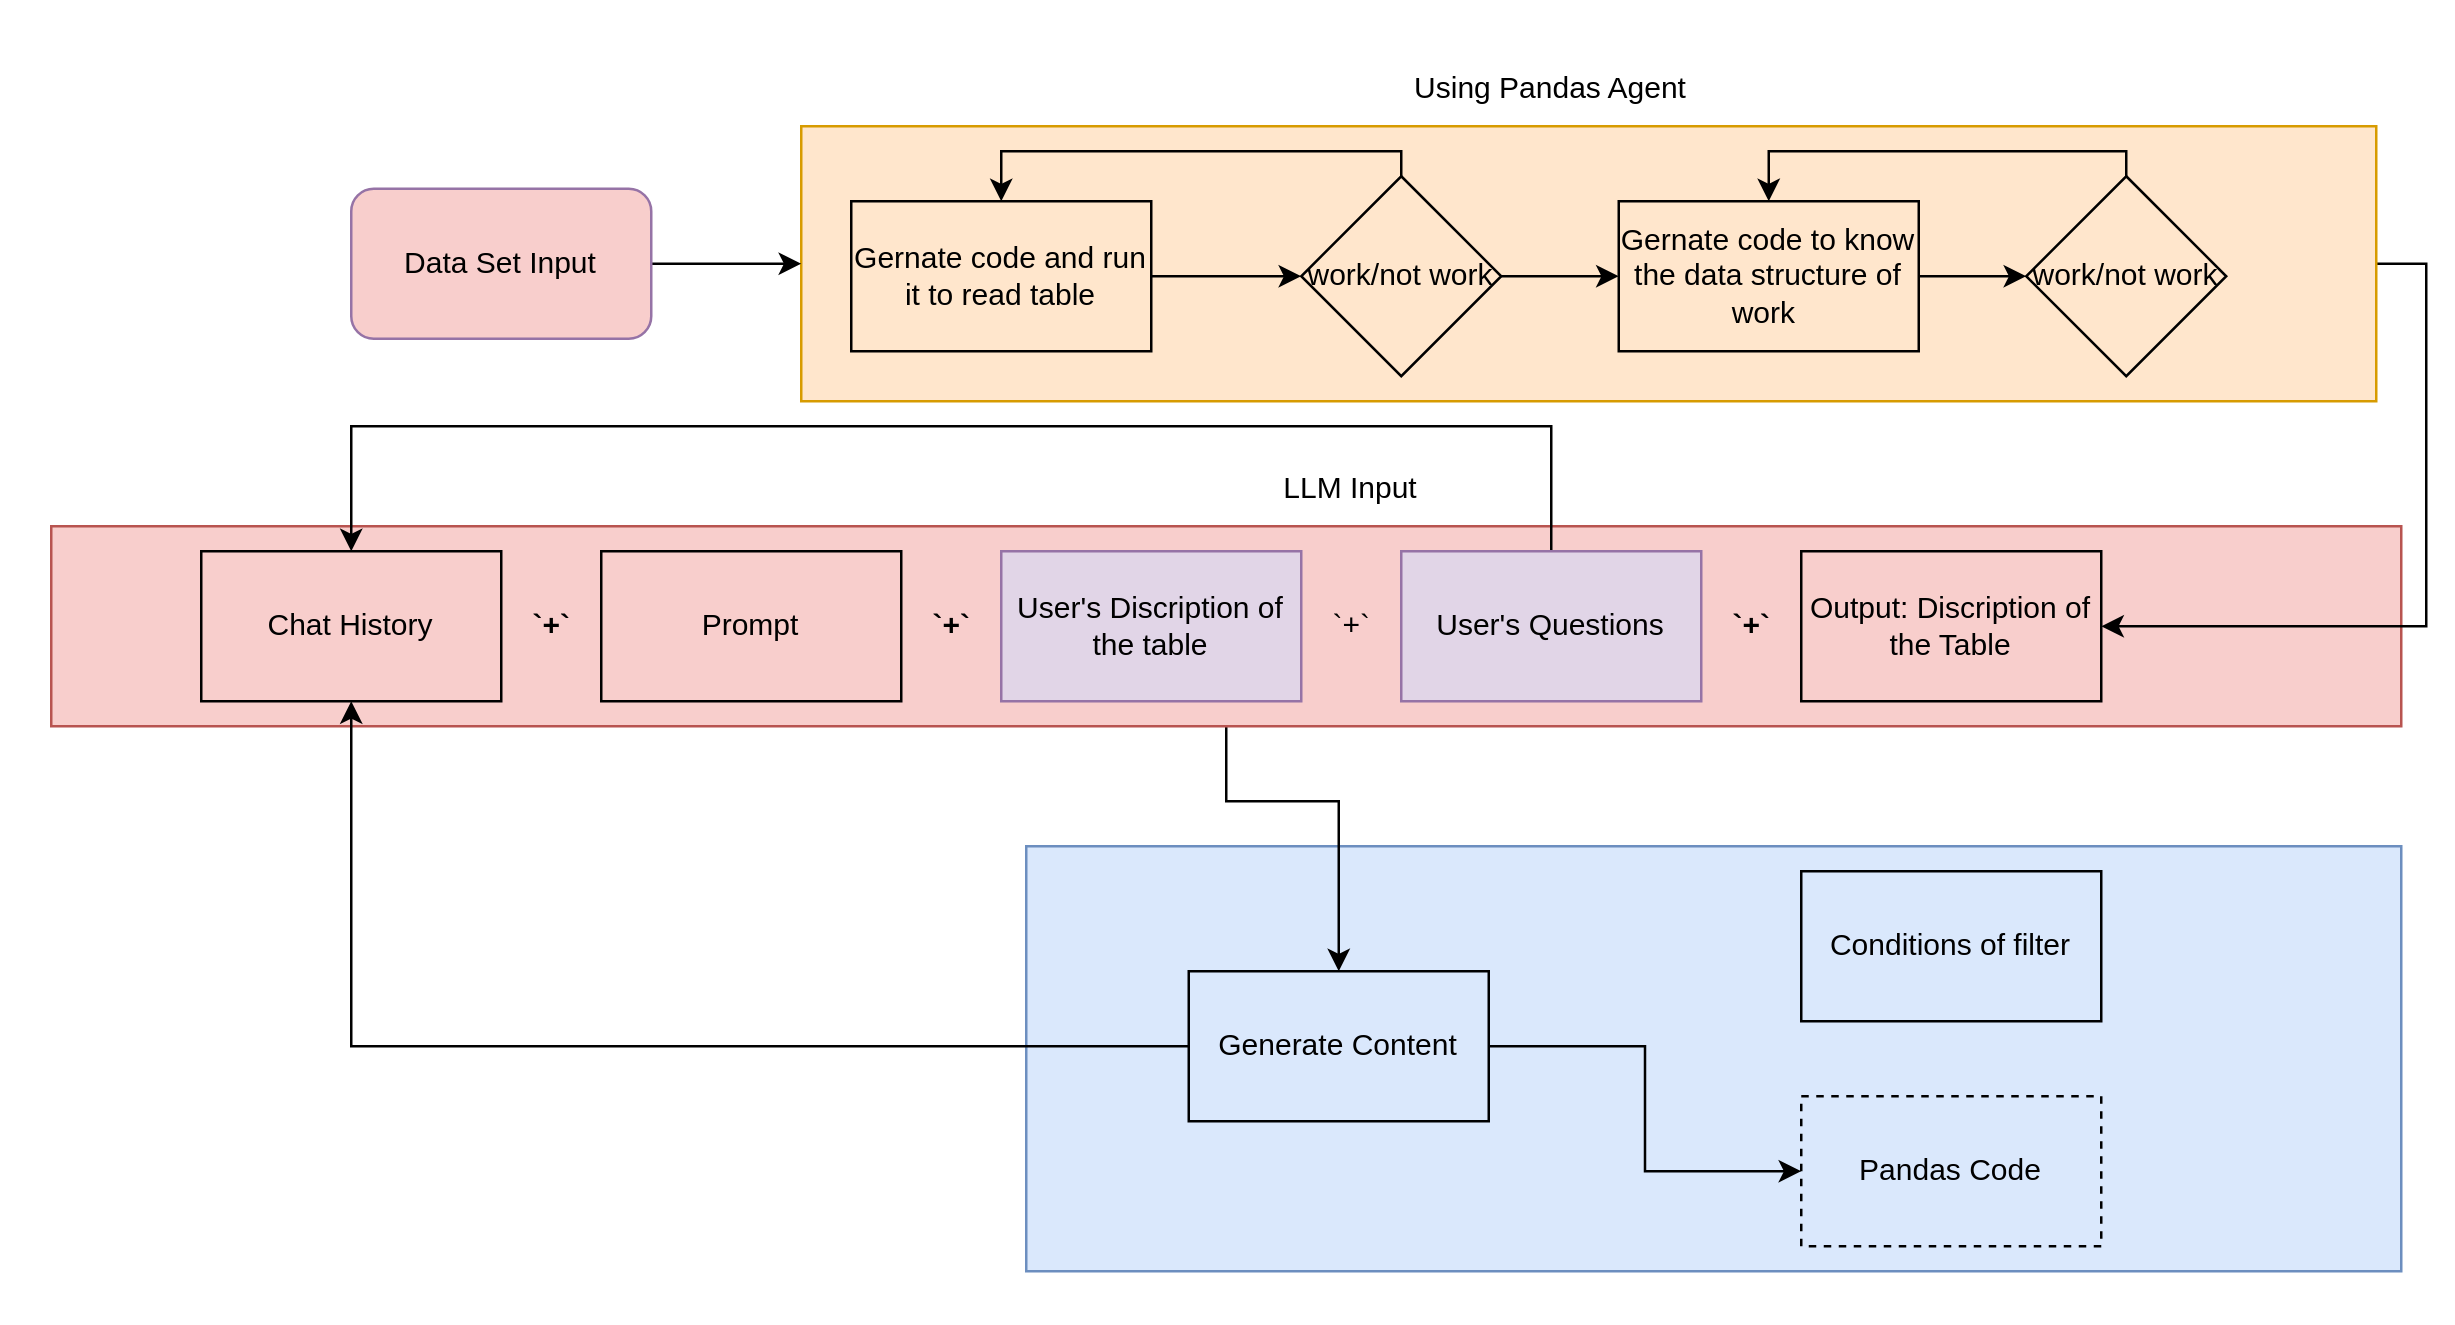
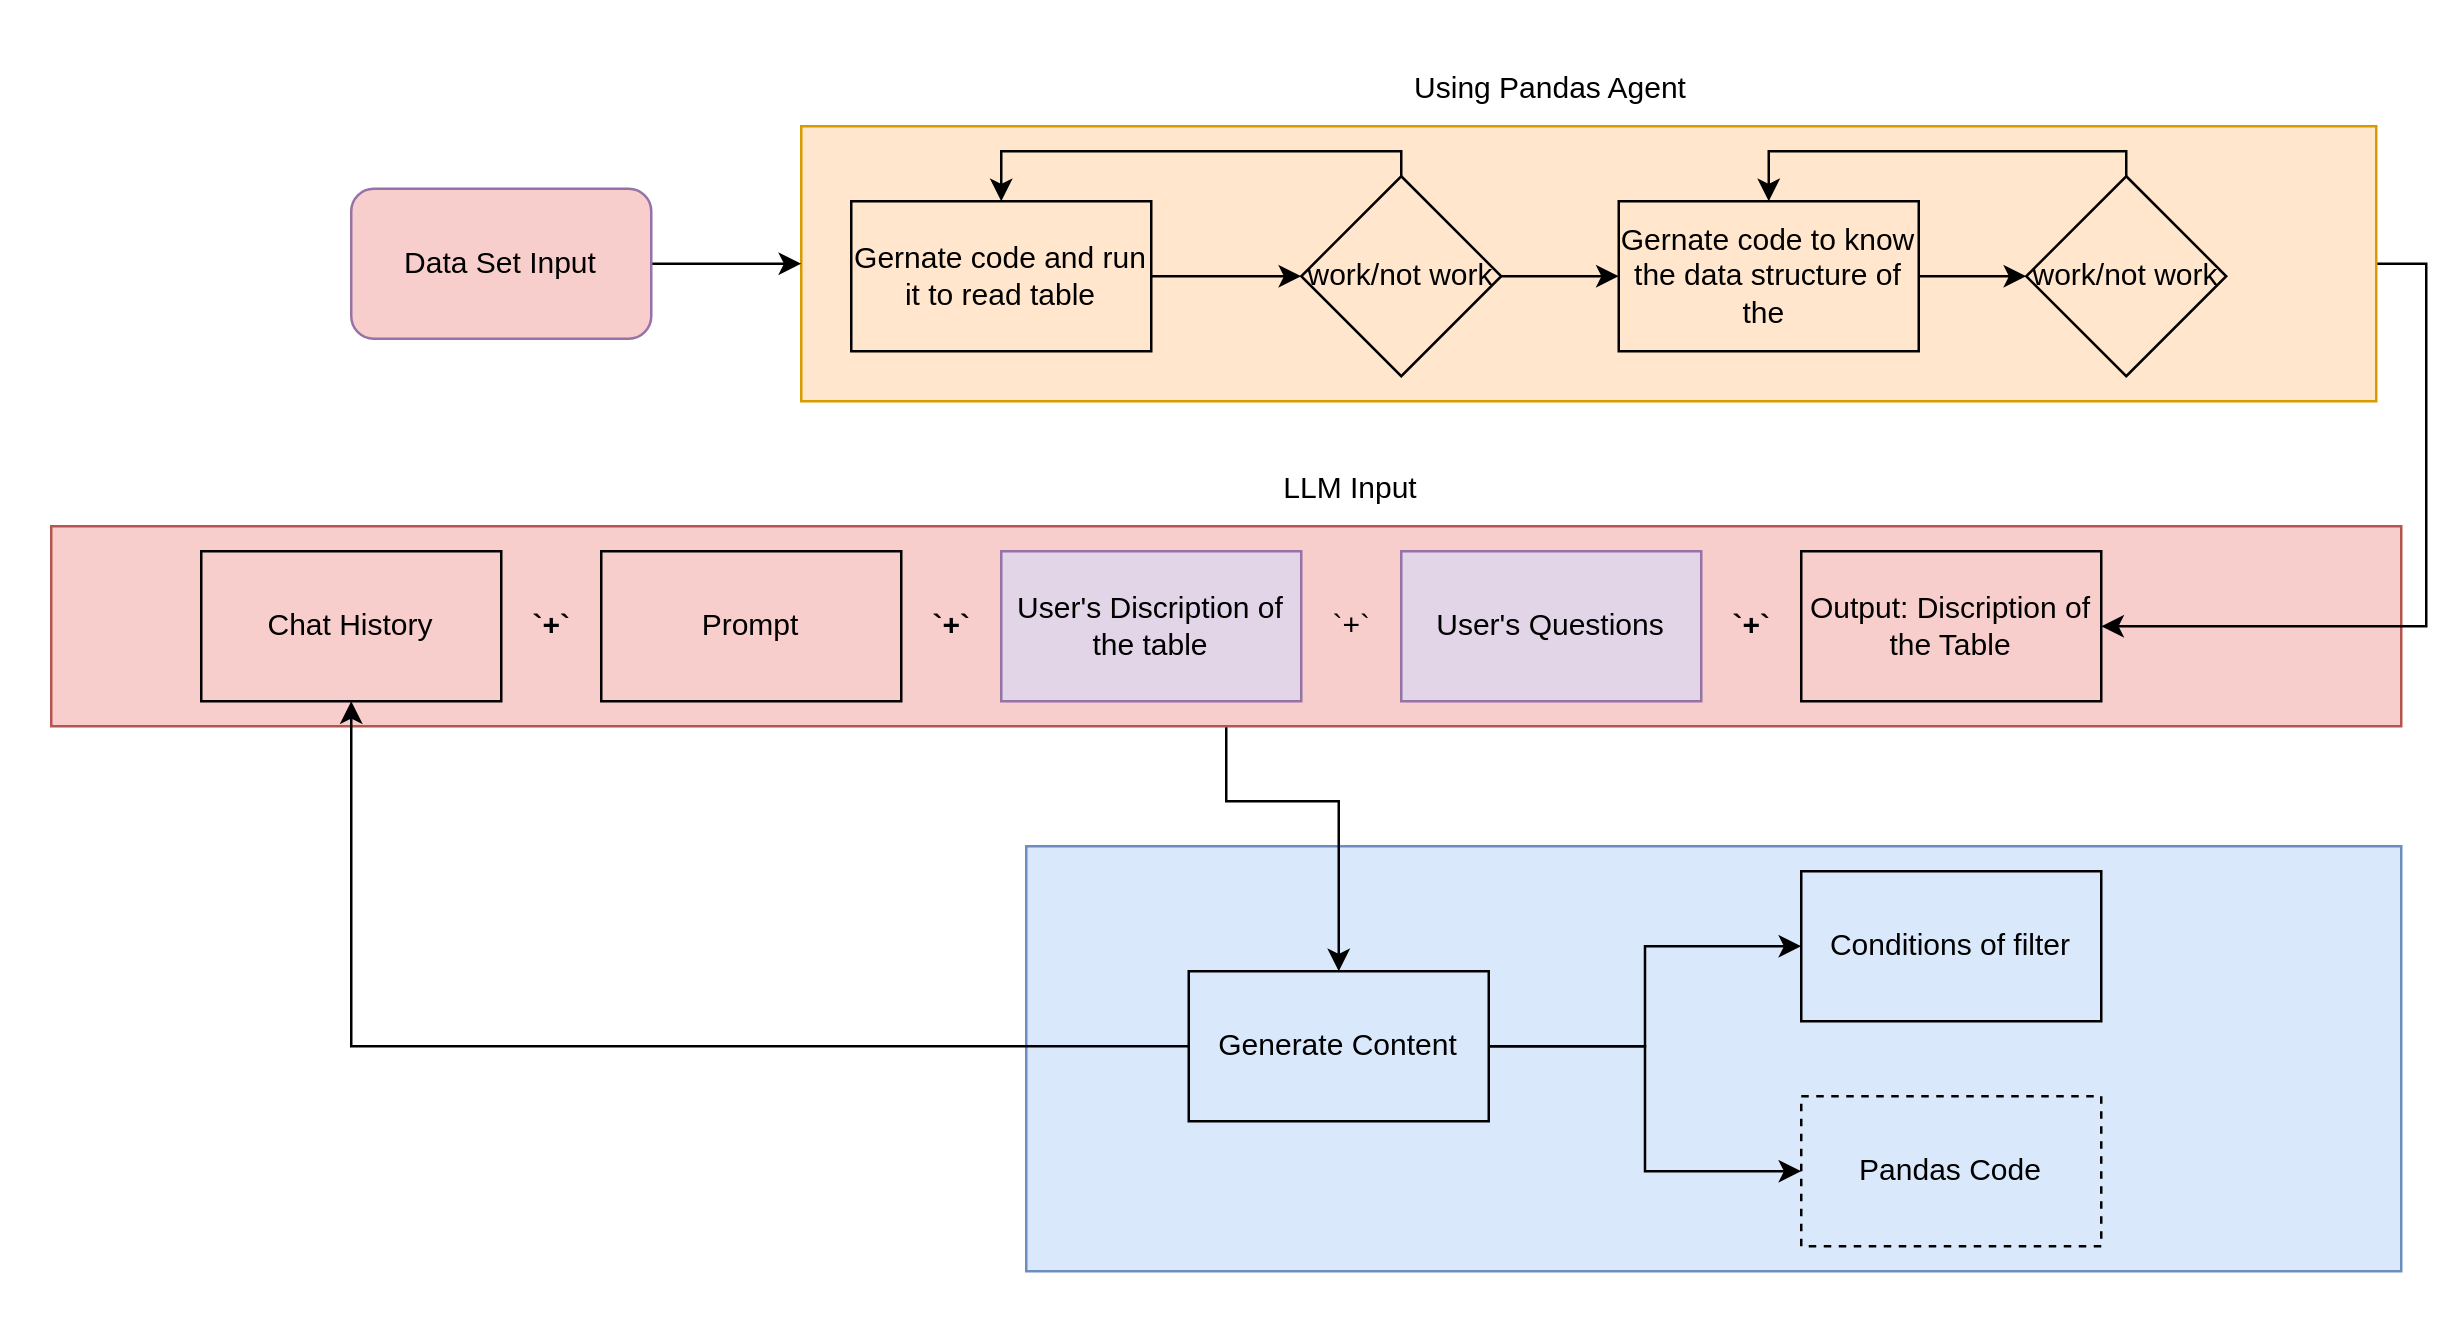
- <mxCell id="10" value="Gernate code to know the data structure of work&amp;nbsp;" style="rounded=0;whiteSpace=wrap;html=1;fillColor=none;" parent="1" vertex="1"><mxGeometry x="647" y="80" width="120" height="60" as="geometry" /></mxCell>
+ <mxCell id="10" value="Gernate code to know the data structure of the&amp;nbsp;" style="rounded=0;whiteSpace=wrap;html=1;fillColor=none;" parent="1" vertex="1"><mxGeometry x="647" y="80" width="120" height="60" as="geometry" /></mxCell>
- <mxCell id="21" style="edgeStyle=orthogonalEdgeStyle;rounded=0;orthogonalLoop=1;jettySize=auto;html=1;exitX=0.5;exitY=0;exitDx=0;exitDy=0;entryX=0.5;entryY=0;entryDx=0;entryDy=0;" edge="1" parent="1" source="22" target="34"><mxGeometry relative="1" as="geometry"><Array as="points"><mxPoint x="620" y="170" /><mxPoint x="140" y="170" /></Array></mxGeometry></mxCell>
+ <mxCell id="28" style="edgeStyle=orthogonalEdgeStyle;rounded=0;orthogonalLoop=1;jettySize=auto;html=1;exitX=1;exitY=0.5;exitDx=0;exitDy=0;entryX=0;entryY=0.5;entryDx=0;entryDy=0;" edge="1" parent="1" source="31" target="32"><mxGeometry relative="1" as="geometry" /></mxCell>
